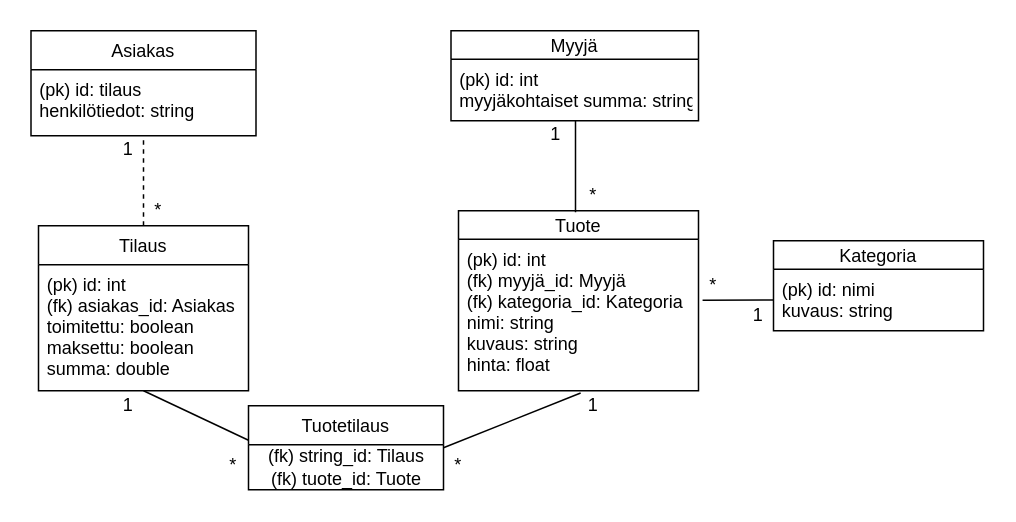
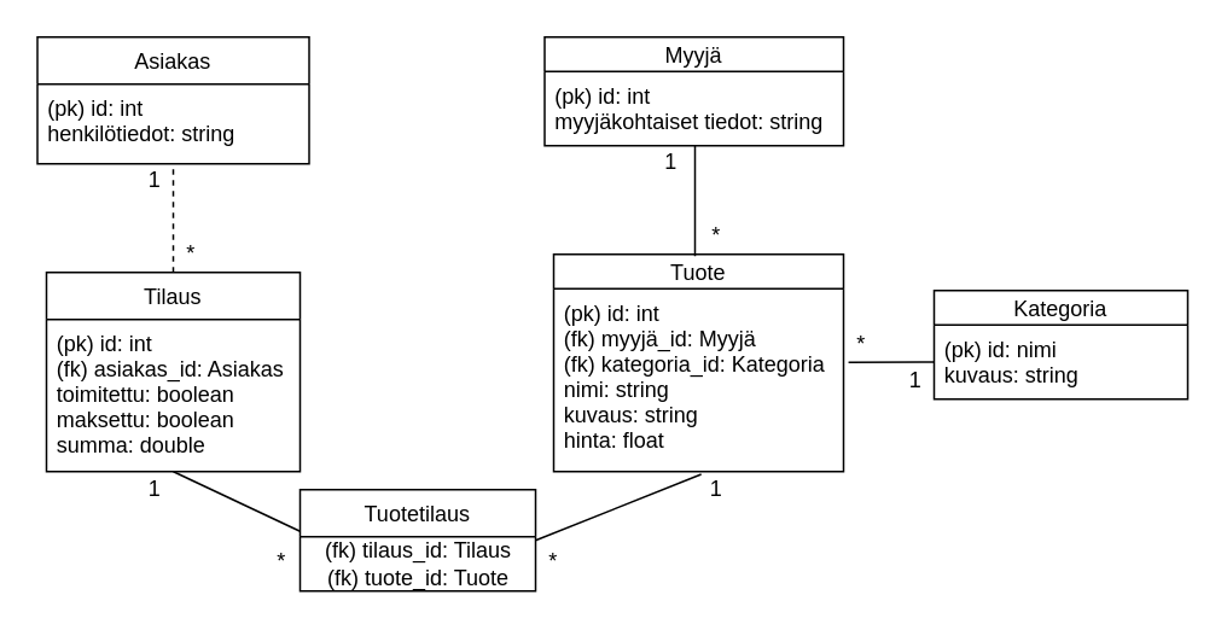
- <mxCell id="5" value="(pk) id: int&#10;myyjäkohtaiset summa: string&#10;" style="text;strokeColor=none;fillColor=none;align=left;verticalAlign=top;spacingLeft=4;spacingRight=4;overflow=hidden;rotatable=0;points=[[0,0.5],[1,0.5]];portConstraint=eastwest;" parent="4" vertex="1"><mxGeometry y="19" width="165" height="41" as="geometry" /></mxCell>
+ <mxCell id="5" value="(pk) id: int&#10;myyjäkohtaiset tiedot: string&#10;" style="text;strokeColor=none;fillColor=none;align=left;verticalAlign=top;spacingLeft=4;spacingRight=4;overflow=hidden;rotatable=0;points=[[0,0.5],[1,0.5]];portConstraint=eastwest;" parent="4" vertex="1"><mxGeometry y="19" width="165" height="41" as="geometry" /></mxCell>
- <mxCell id="3" value="(pk) id: tilaus&#10;henkilötiedot: string" style="text;strokeColor=none;fillColor=none;align=left;verticalAlign=top;spacingLeft=4;spacingRight=4;overflow=hidden;rotatable=0;points=[[0,0.5],[1,0.5]];portConstraint=eastwest;" parent="2" vertex="1"><mxGeometry y="26" width="150" height="44" as="geometry" /></mxCell>
+ <mxCell id="3" value="(pk) id: int&#10;henkilötiedot: string" style="text;strokeColor=none;fillColor=none;align=left;verticalAlign=top;spacingLeft=4;spacingRight=4;overflow=hidden;rotatable=0;points=[[0,0.5],[1,0.5]];portConstraint=eastwest;" parent="2" vertex="1"><mxGeometry y="26" width="150" height="44" as="geometry" /></mxCell>
- <mxCell id="11" value="&lt;div&gt;(fk) string_id: Tilaus&lt;/div&gt;&lt;div&gt;(fk) tuote_id: Tuote&lt;br&gt;&lt;/div&gt;" style="text;html=1;align=center;verticalAlign=middle;resizable=0;points=[];autosize=1;" parent="10" vertex="1"><mxGeometry y="26" width="130" height="30" as="geometry" /></mxCell>
+ <mxCell id="11" value="&lt;div&gt;(fk) tilaus_id: Tilaus&lt;/div&gt;&lt;div&gt;(fk) tuote_id: Tuote&lt;br&gt;&lt;/div&gt;" style="text;html=1;align=center;verticalAlign=middle;resizable=0;points=[];autosize=1;" parent="10" vertex="1"><mxGeometry y="26" width="130" height="30" as="geometry" /></mxCell>
